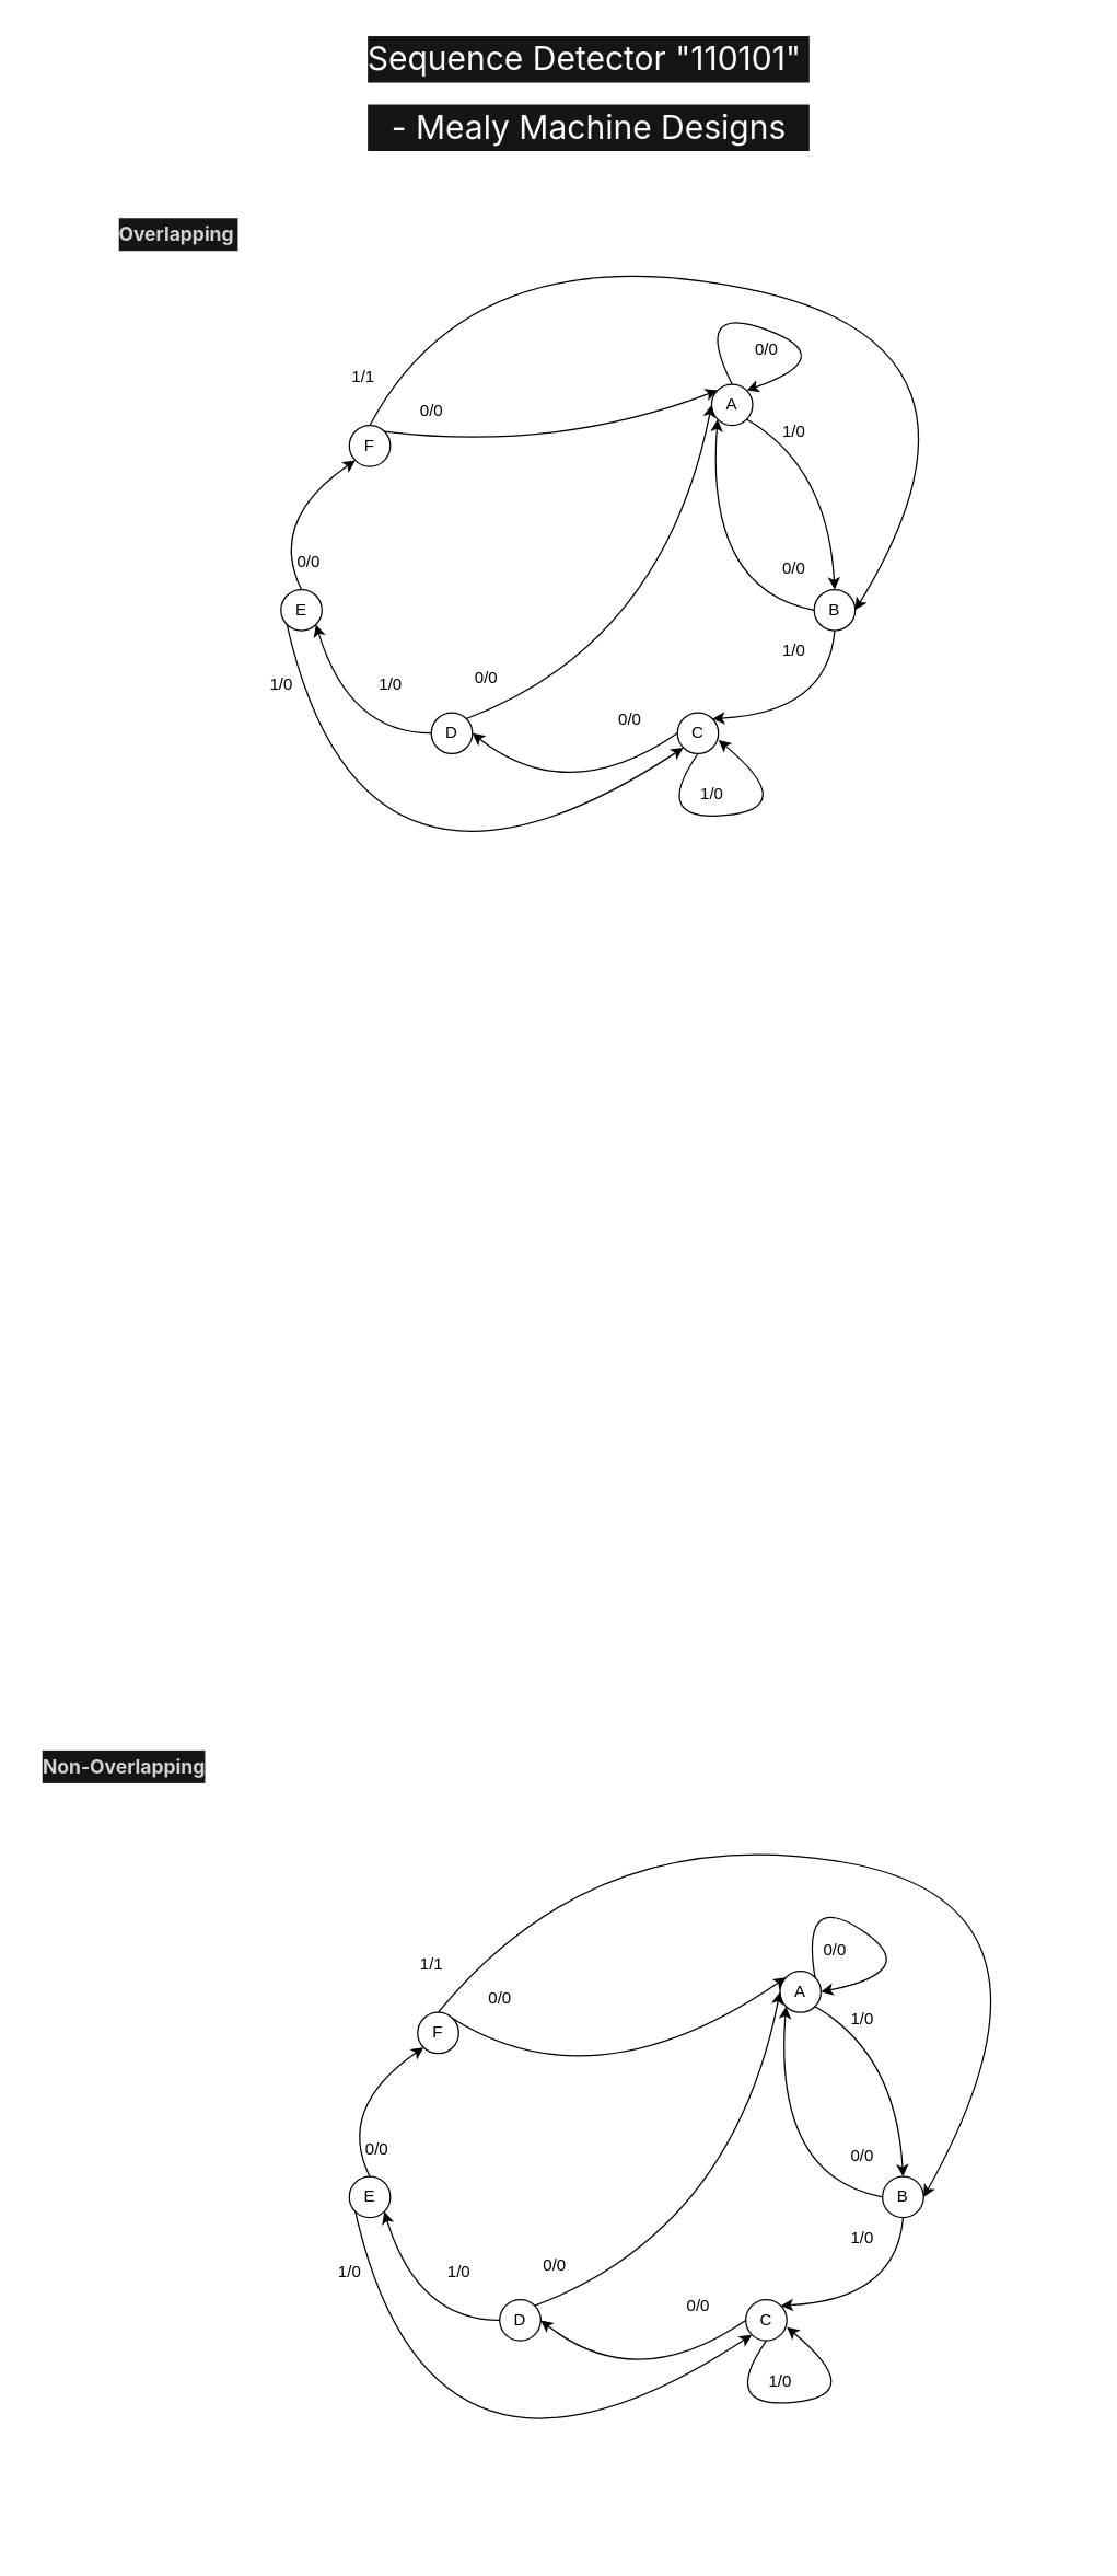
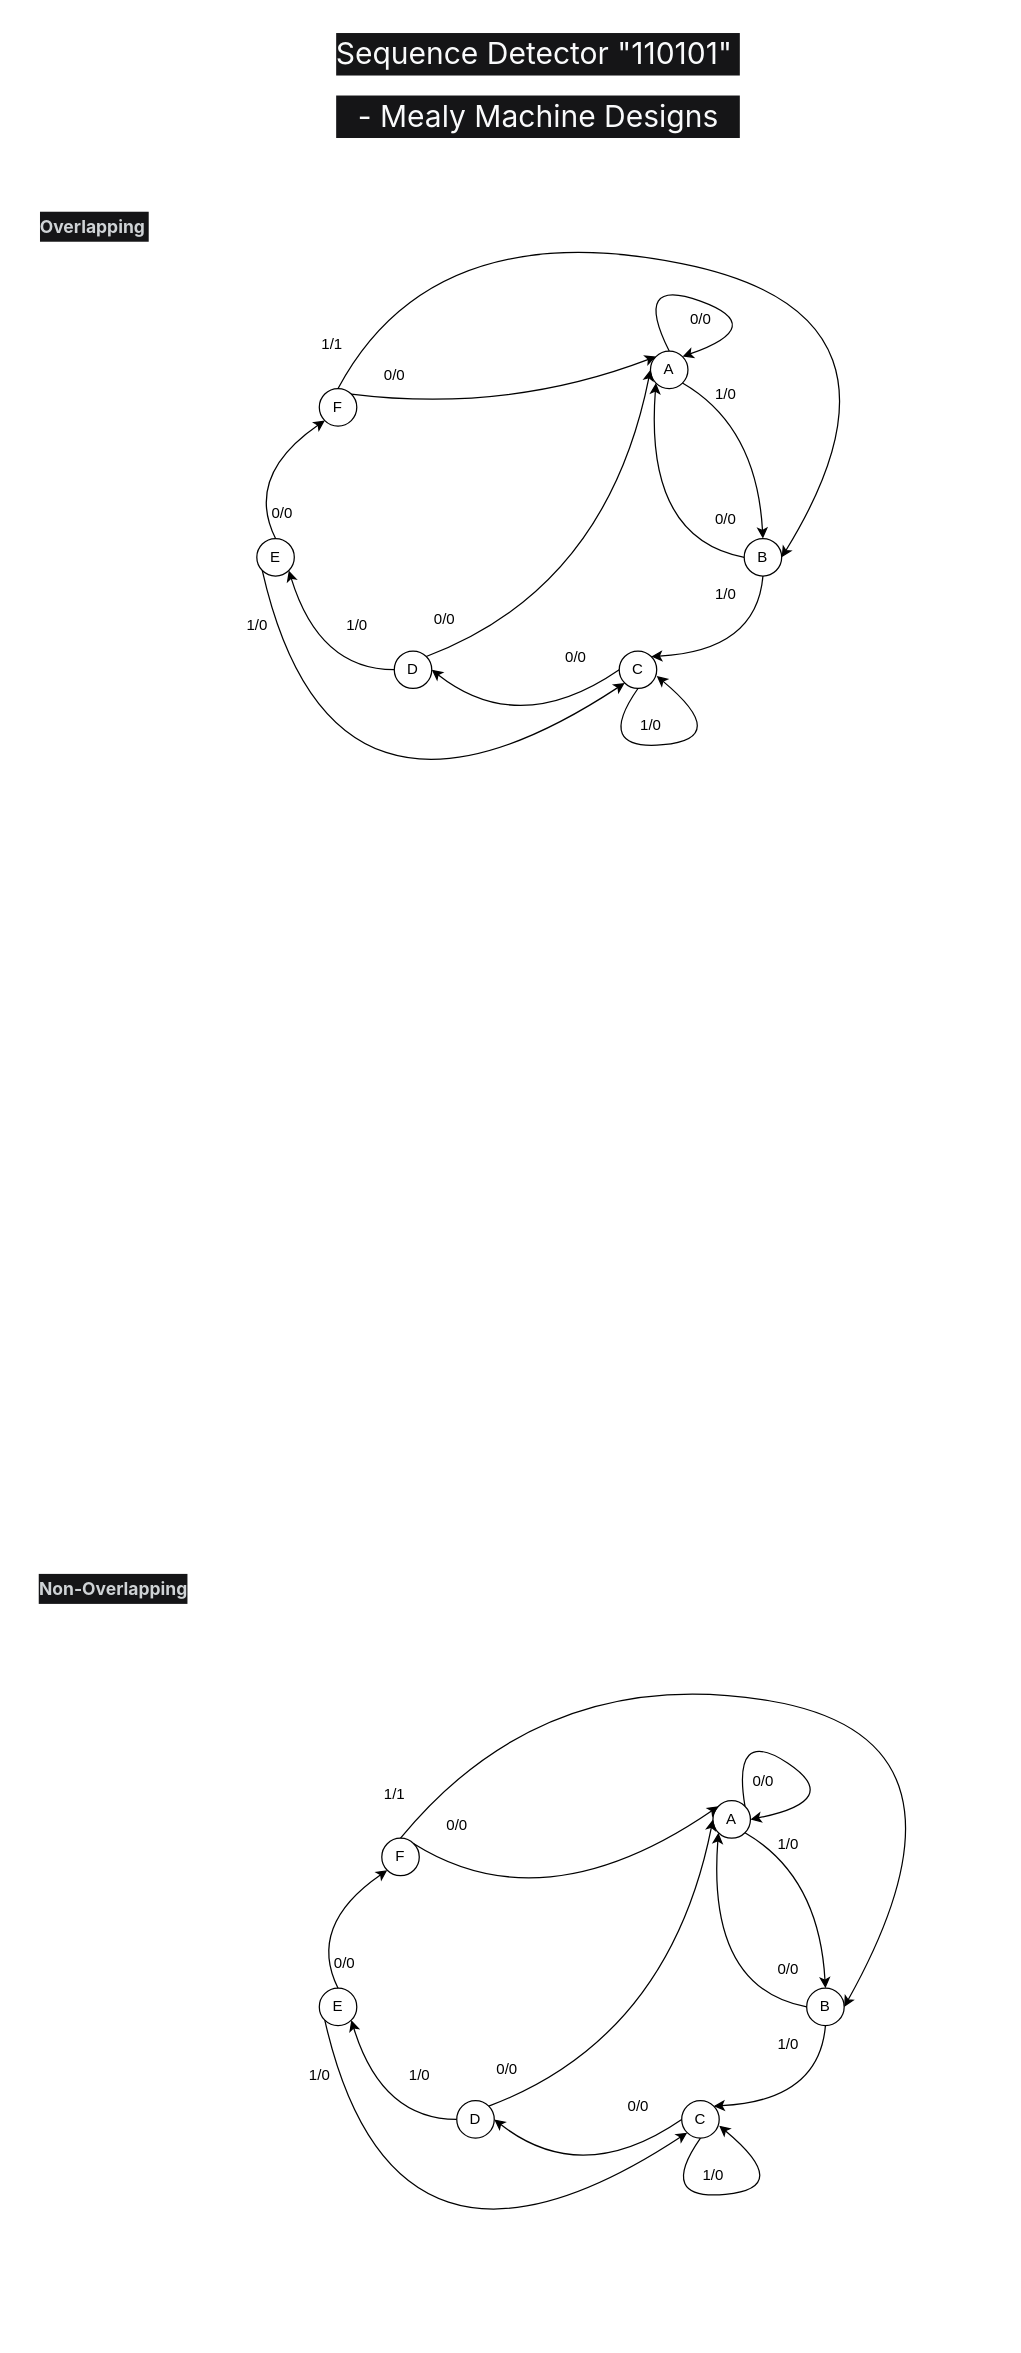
- <mxCell id="33" value="&lt;h3 style=&quot;font-variant-numeric: normal; font-variant-east-asian: normal; font-variant-alternates: normal; font-kerning: auto; font-optical-sizing: auto; font-feature-settings: normal; font-variation-settings: normal; font-variant-position: normal; font-stretch: normal; font-size: 14px; line-height: 24px; font-family: quote-cjk-patch, Inter, system-ui, -apple-system, BlinkMacSystemFont, &amp;quot;Segoe UI&amp;quot;, Roboto, Oxygen, Ubuntu, Cantarell, &amp;quot;Open Sans&amp;quot;, &amp;quot;Helvetica Neue&amp;quot;, sans-serif; margin: 12px 0px; color: rgb(207, 211, 214); text-align: start; background-color: rgb(21, 21, 23);&quot;&gt;Overlapping&amp;nbsp;&lt;/h3&gt;" style="text;html=1;align=center;verticalAlign=middle;resizable=0;points=[];autosize=1;strokeColor=none;fillColor=none;" parent="1" vertex="1"><mxGeometry x="75" y="140" width="110" height="60" as="geometry" /></mxCell>
+ <mxCell id="33" value="&lt;h3 style=&quot;font-variant-numeric: normal; font-variant-east-asian: normal; font-variant-alternates: normal; font-kerning: auto; font-optical-sizing: auto; font-feature-settings: normal; font-variation-settings: normal; font-variant-position: normal; font-stretch: normal; font-size: 14px; line-height: 24px; font-family: quote-cjk-patch, Inter, system-ui, -apple-system, BlinkMacSystemFont, &amp;quot;Segoe UI&amp;quot;, Roboto, Oxygen, Ubuntu, Cantarell, &amp;quot;Open Sans&amp;quot;, &amp;quot;Helvetica Neue&amp;quot;, sans-serif; margin: 12px 0px; color: rgb(207, 211, 214); text-align: start; background-color: rgb(21, 21, 23);&quot;&gt;Overlapping&amp;nbsp;&lt;/h3&gt;" style="text;html=1;align=center;verticalAlign=middle;resizable=0;points=[];autosize=1;strokeColor=none;fillColor=none;" parent="1" vertex="1"><mxGeometry x="20" y="150" width="110" height="60" as="geometry" /></mxCell>
- <mxCell id="34" value="&lt;h3 style=&quot;font-variant-numeric: normal; font-variant-east-asian: normal; font-variant-alternates: normal; font-kerning: auto; font-optical-sizing: auto; font-feature-settings: normal; font-variation-settings: normal; font-variant-position: normal; font-stretch: normal; font-size: 14px; line-height: 24px; font-family: quote-cjk-patch, Inter, system-ui, -apple-system, BlinkMacSystemFont, &amp;quot;Segoe UI&amp;quot;, Roboto, Oxygen, Ubuntu, Cantarell, &amp;quot;Open Sans&amp;quot;, &amp;quot;Helvetica Neue&amp;quot;, sans-serif; margin: 12px 0px; color: rgb(207, 211, 214); text-align: start; background-color: rgb(21, 21, 23);&quot;&gt;Non-Overlapping&lt;/h3&gt;" style="text;html=1;align=center;verticalAlign=middle;resizable=0;points=[];autosize=1;strokeColor=none;fillColor=none;" parent="1" vertex="1"><mxGeometry x="20" y="1260" width="140" height="60" as="geometry" /></mxCell>
+ <mxCell id="34" value="&lt;h3 style=&quot;font-variant-numeric: normal; font-variant-east-asian: normal; font-variant-alternates: normal; font-kerning: auto; font-optical-sizing: auto; font-feature-settings: normal; font-variation-settings: normal; font-variant-position: normal; font-stretch: normal; font-size: 14px; line-height: 24px; font-family: quote-cjk-patch, Inter, system-ui, -apple-system, BlinkMacSystemFont, &amp;quot;Segoe UI&amp;quot;, Roboto, Oxygen, Ubuntu, Cantarell, &amp;quot;Open Sans&amp;quot;, &amp;quot;Helvetica Neue&amp;quot;, sans-serif; margin: 12px 0px; color: rgb(207, 211, 214); text-align: start; background-color: rgb(21, 21, 23);&quot;&gt;Non-Overlapping&lt;/h3&gt;" style="text;html=1;align=center;verticalAlign=middle;resizable=0;points=[];autosize=1;strokeColor=none;fillColor=none;" parent="1" vertex="1"><mxGeometry x="20" y="1240" width="140" height="60" as="geometry" /></mxCell>
